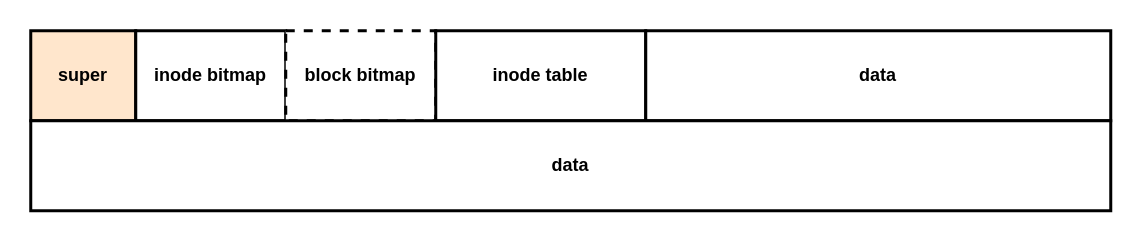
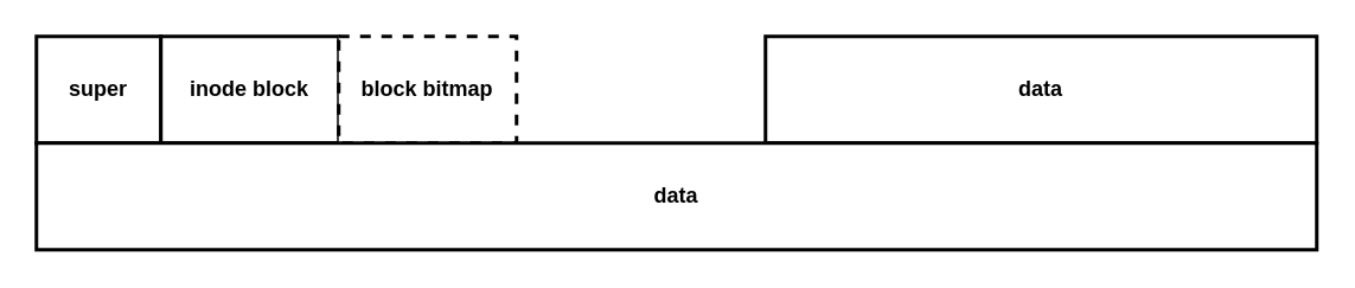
- <mxCell id="2" value="&lt;b&gt;super&lt;/b&gt;" style="rounded=0;whiteSpace=wrap;html=1;strokeWidth=2;fillColor=#ffe6cc;" parent="1" vertex="1"><mxGeometry x="20" y="20" width="70" height="60" as="geometry" /></mxCell>
+ <mxCell id="2" value="&lt;b&gt;super&lt;/b&gt;" style="rounded=0;whiteSpace=wrap;html=1;strokeWidth=2;" parent="1" vertex="1"><mxGeometry x="20" y="20" width="70" height="60" as="geometry" /></mxCell>
- <mxCell id="3" value="&lt;b&gt;inode bitmap&lt;/b&gt;" style="rounded=0;whiteSpace=wrap;html=1;strokeWidth=2;" parent="1" vertex="1"><mxGeometry x="90" y="20" width="100" height="60" as="geometry" /></mxCell>
+ <mxCell id="3" value="&lt;b&gt;inode block&lt;/b&gt;" style="rounded=0;whiteSpace=wrap;html=1;strokeWidth=2;" parent="1" vertex="1"><mxGeometry x="90" y="20" width="100" height="60" as="geometry" /></mxCell>
- <mxCell id="5" value="&lt;b&gt;inode table&lt;/b&gt;" style="rounded=0;whiteSpace=wrap;html=1;strokeWidth=2;" parent="1" vertex="1"><mxGeometry x="290" y="20" width="140" height="60" as="geometry" /></mxCell>
